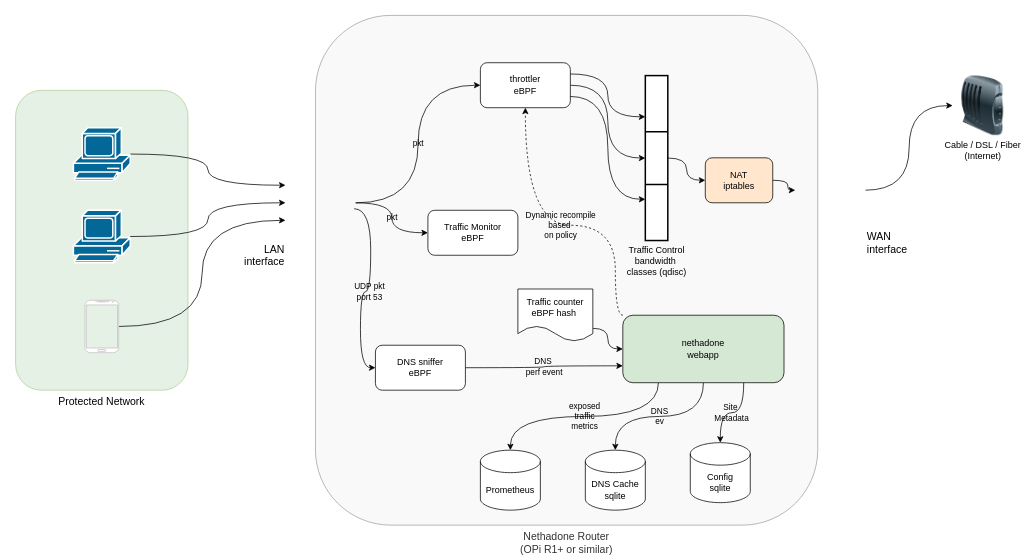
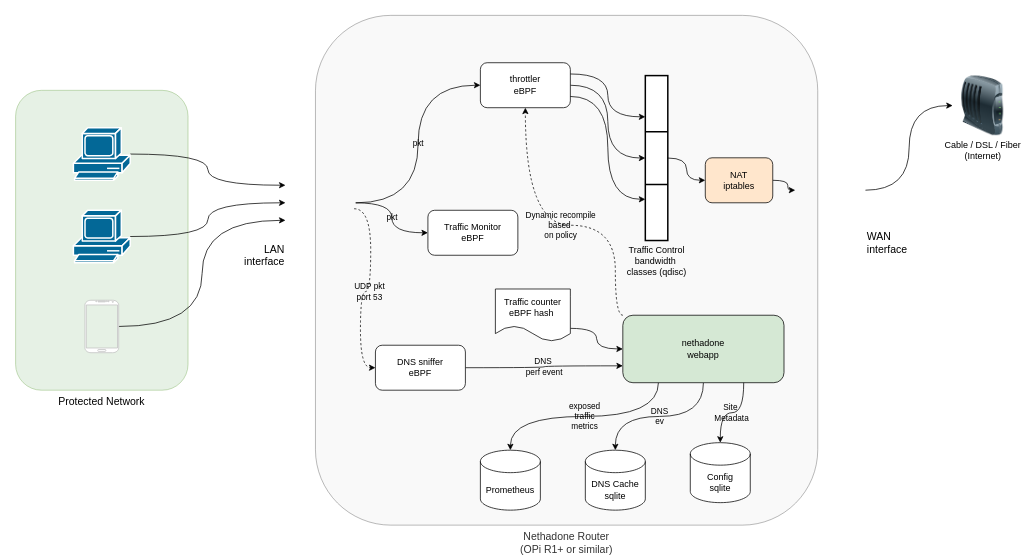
- <mxCell id="30" value="&lt;div&gt;UDP pkt&lt;/div&gt;&lt;div&gt;port 53&lt;/div&gt;" style="edgeStyle=orthogonalEdgeStyle;rounded=0;orthogonalLoop=1;jettySize=auto;html=1;curved=1;entryX=0;entryY=0.5;entryDx=0;entryDy=0;labelBackgroundColor=none;exitX=0.978;exitY=0.585;exitDx=0;exitDy=0;exitPerimeter=0;" edge="1" parent="1" source="6" target="24"><mxGeometry relative="1" as="geometry"><mxPoint x="484" y="280" as="sourcePoint" /><mxPoint x="670" y="163" as="targetPoint" /></mxGeometry></mxCell>
+ <mxCell id="30" value="&lt;div&gt;UDP pkt&lt;/div&gt;&lt;div&gt;port 53&lt;/div&gt;" style="edgeStyle=orthogonalEdgeStyle;rounded=0;orthogonalLoop=1;jettySize=auto;html=1;curved=1;entryX=0;entryY=0.5;entryDx=0;entryDy=0;labelBackgroundColor=none;exitX=0.978;exitY=0.585;exitDx=0;exitDy=0;exitPerimeter=0;dashed=1;" edge="1" parent="1" source="6" target="24"><mxGeometry relative="1" as="geometry"><mxPoint x="484" y="280" as="sourcePoint" /><mxPoint x="670" y="163" as="targetPoint" /></mxGeometry></mxCell>
- <mxCell id="37" value="Traffic counter&lt;div&gt;eBPF hash&amp;nbsp;&lt;/div&gt;" style="shape=document;whiteSpace=wrap;html=1;boundedLbl=1;dashed=0;flipH=1;" vertex="1" parent="1"><mxGeometry x="690" y="385" width="100" height="70" as="geometry" /></mxCell>
+ <mxCell id="37" value="Traffic counter&lt;div&gt;eBPF hash&amp;nbsp;&lt;/div&gt;" style="shape=document;whiteSpace=wrap;html=1;boundedLbl=1;dashed=0;flipH=1;" vertex="1" parent="1"><mxGeometry x="660" y="385" width="100" height="70" as="geometry" /></mxCell>
